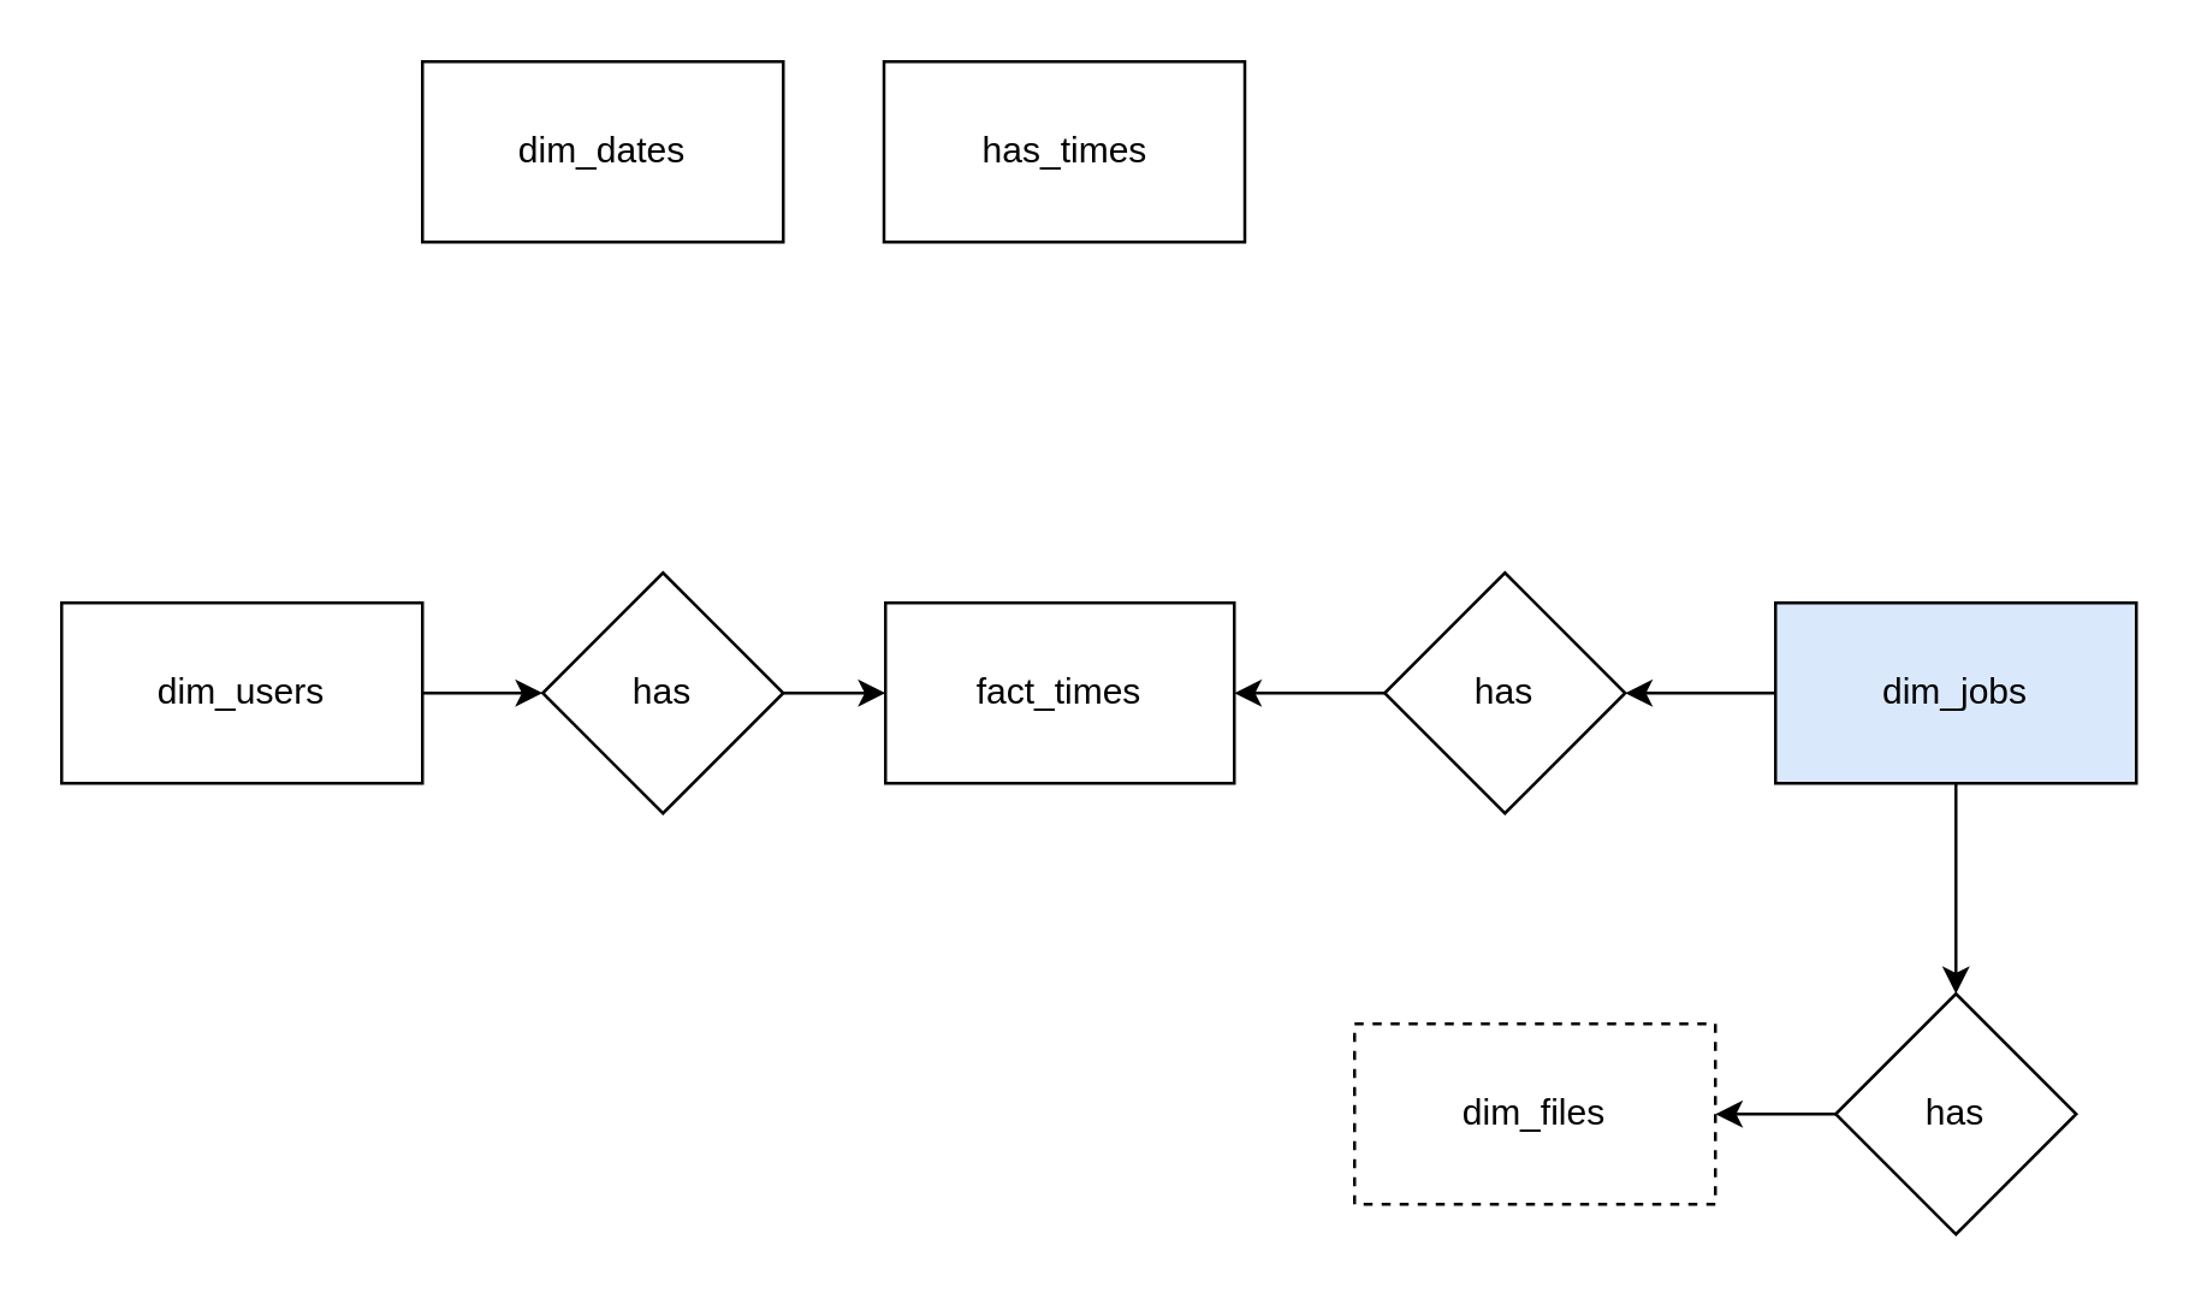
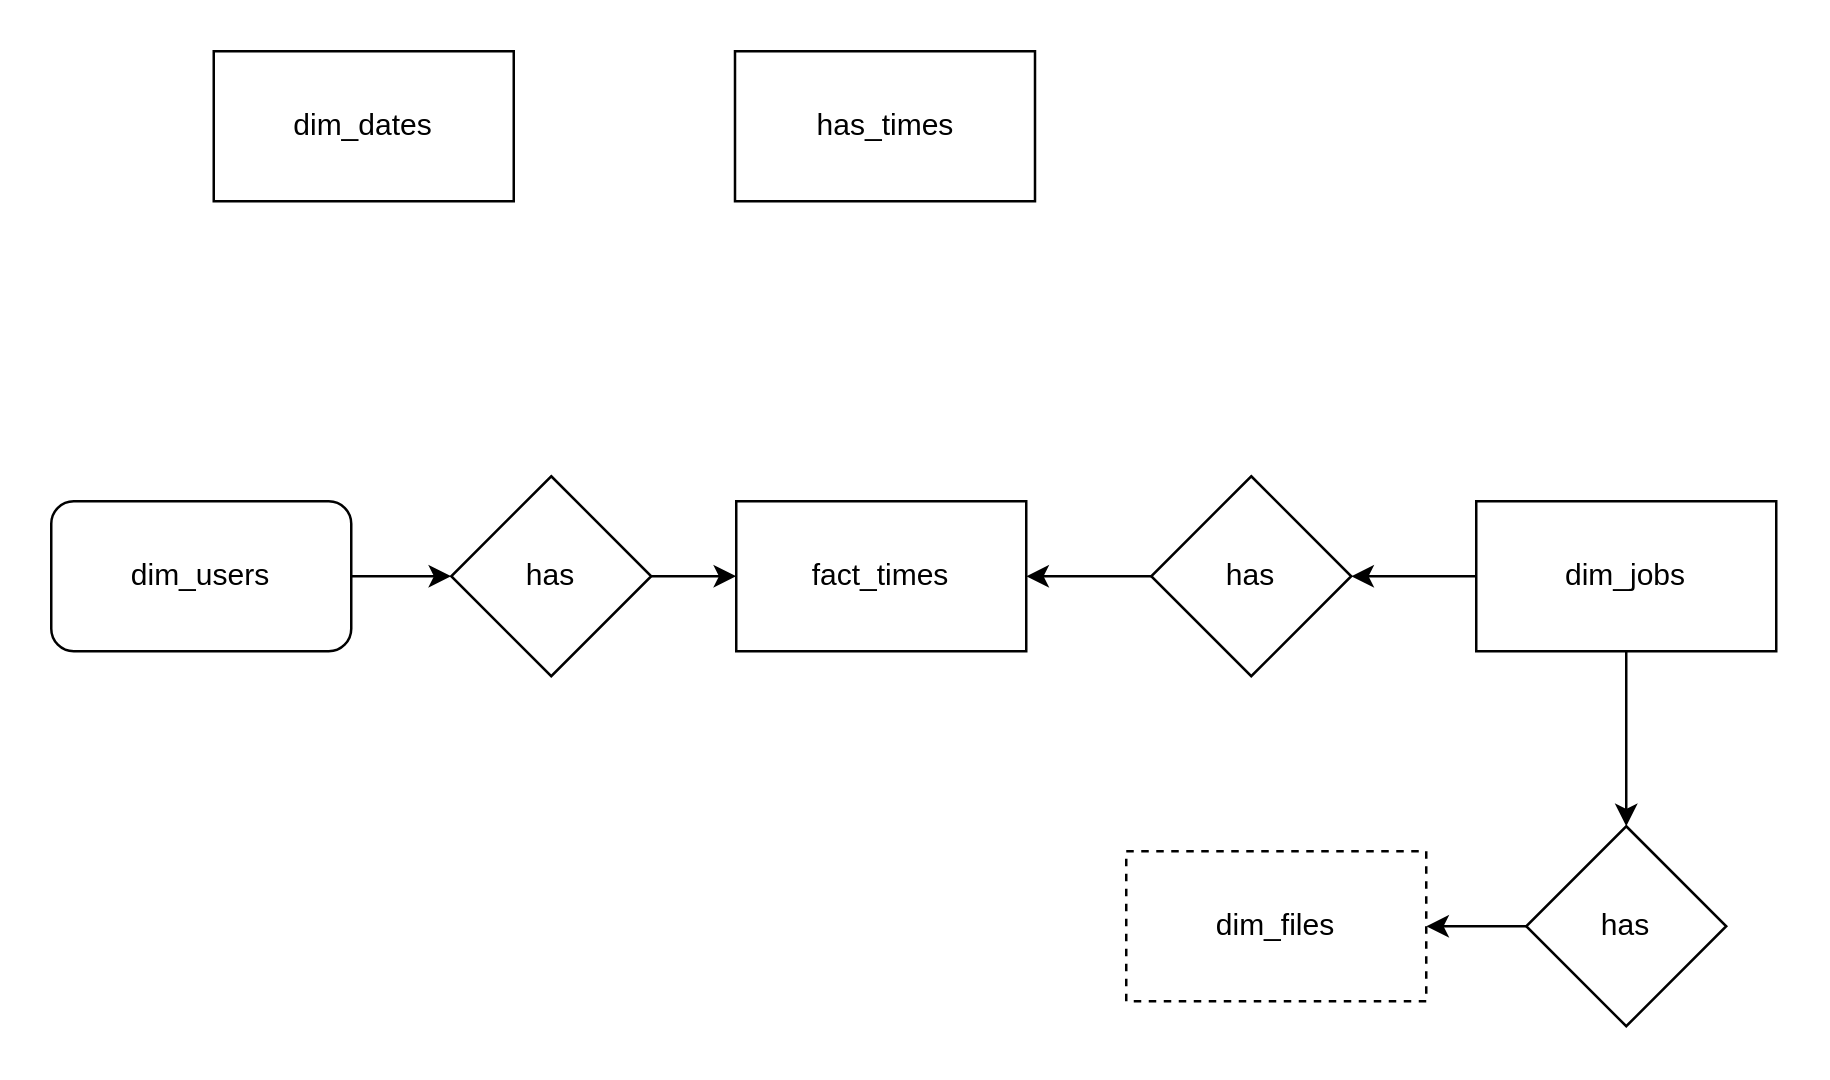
- <mxCell id="8" value="dim_dates" style="rounded=0;whiteSpace=wrap;html=1;" vertex="1" parent="1"><mxGeometry x="140" y="20" width="120" height="60" as="geometry" /></mxCell>
+ <mxCell id="8" value="dim_dates" style="rounded=0;whiteSpace=wrap;html=1;" vertex="1" parent="1"><mxGeometry x="85" y="20" width="120" height="60" as="geometry" /></mxCell>
- <mxCell id="3" value="dim_users" style="rounded=0;whiteSpace=wrap;html=1;" vertex="1" parent="1"><mxGeometry x="20" y="200" width="120" height="60" as="geometry" /></mxCell>
+ <mxCell id="3" value="dim_users" style="whiteSpace=wrap;html=1;rounded=1;" vertex="1" parent="1"><mxGeometry x="20" y="200" width="120" height="60" as="geometry" /></mxCell>
- <mxCell id="6" value="dim_jobs" style="rounded=0;whiteSpace=wrap;html=1;fillColor=#dae8fc;" vertex="1" parent="1"><mxGeometry x="590" y="200" width="120" height="60" as="geometry" /></mxCell>
+ <mxCell id="6" value="dim_jobs" style="rounded=0;whiteSpace=wrap;html=1;" vertex="1" parent="1"><mxGeometry x="590" y="200" width="120" height="60" as="geometry" /></mxCell>
